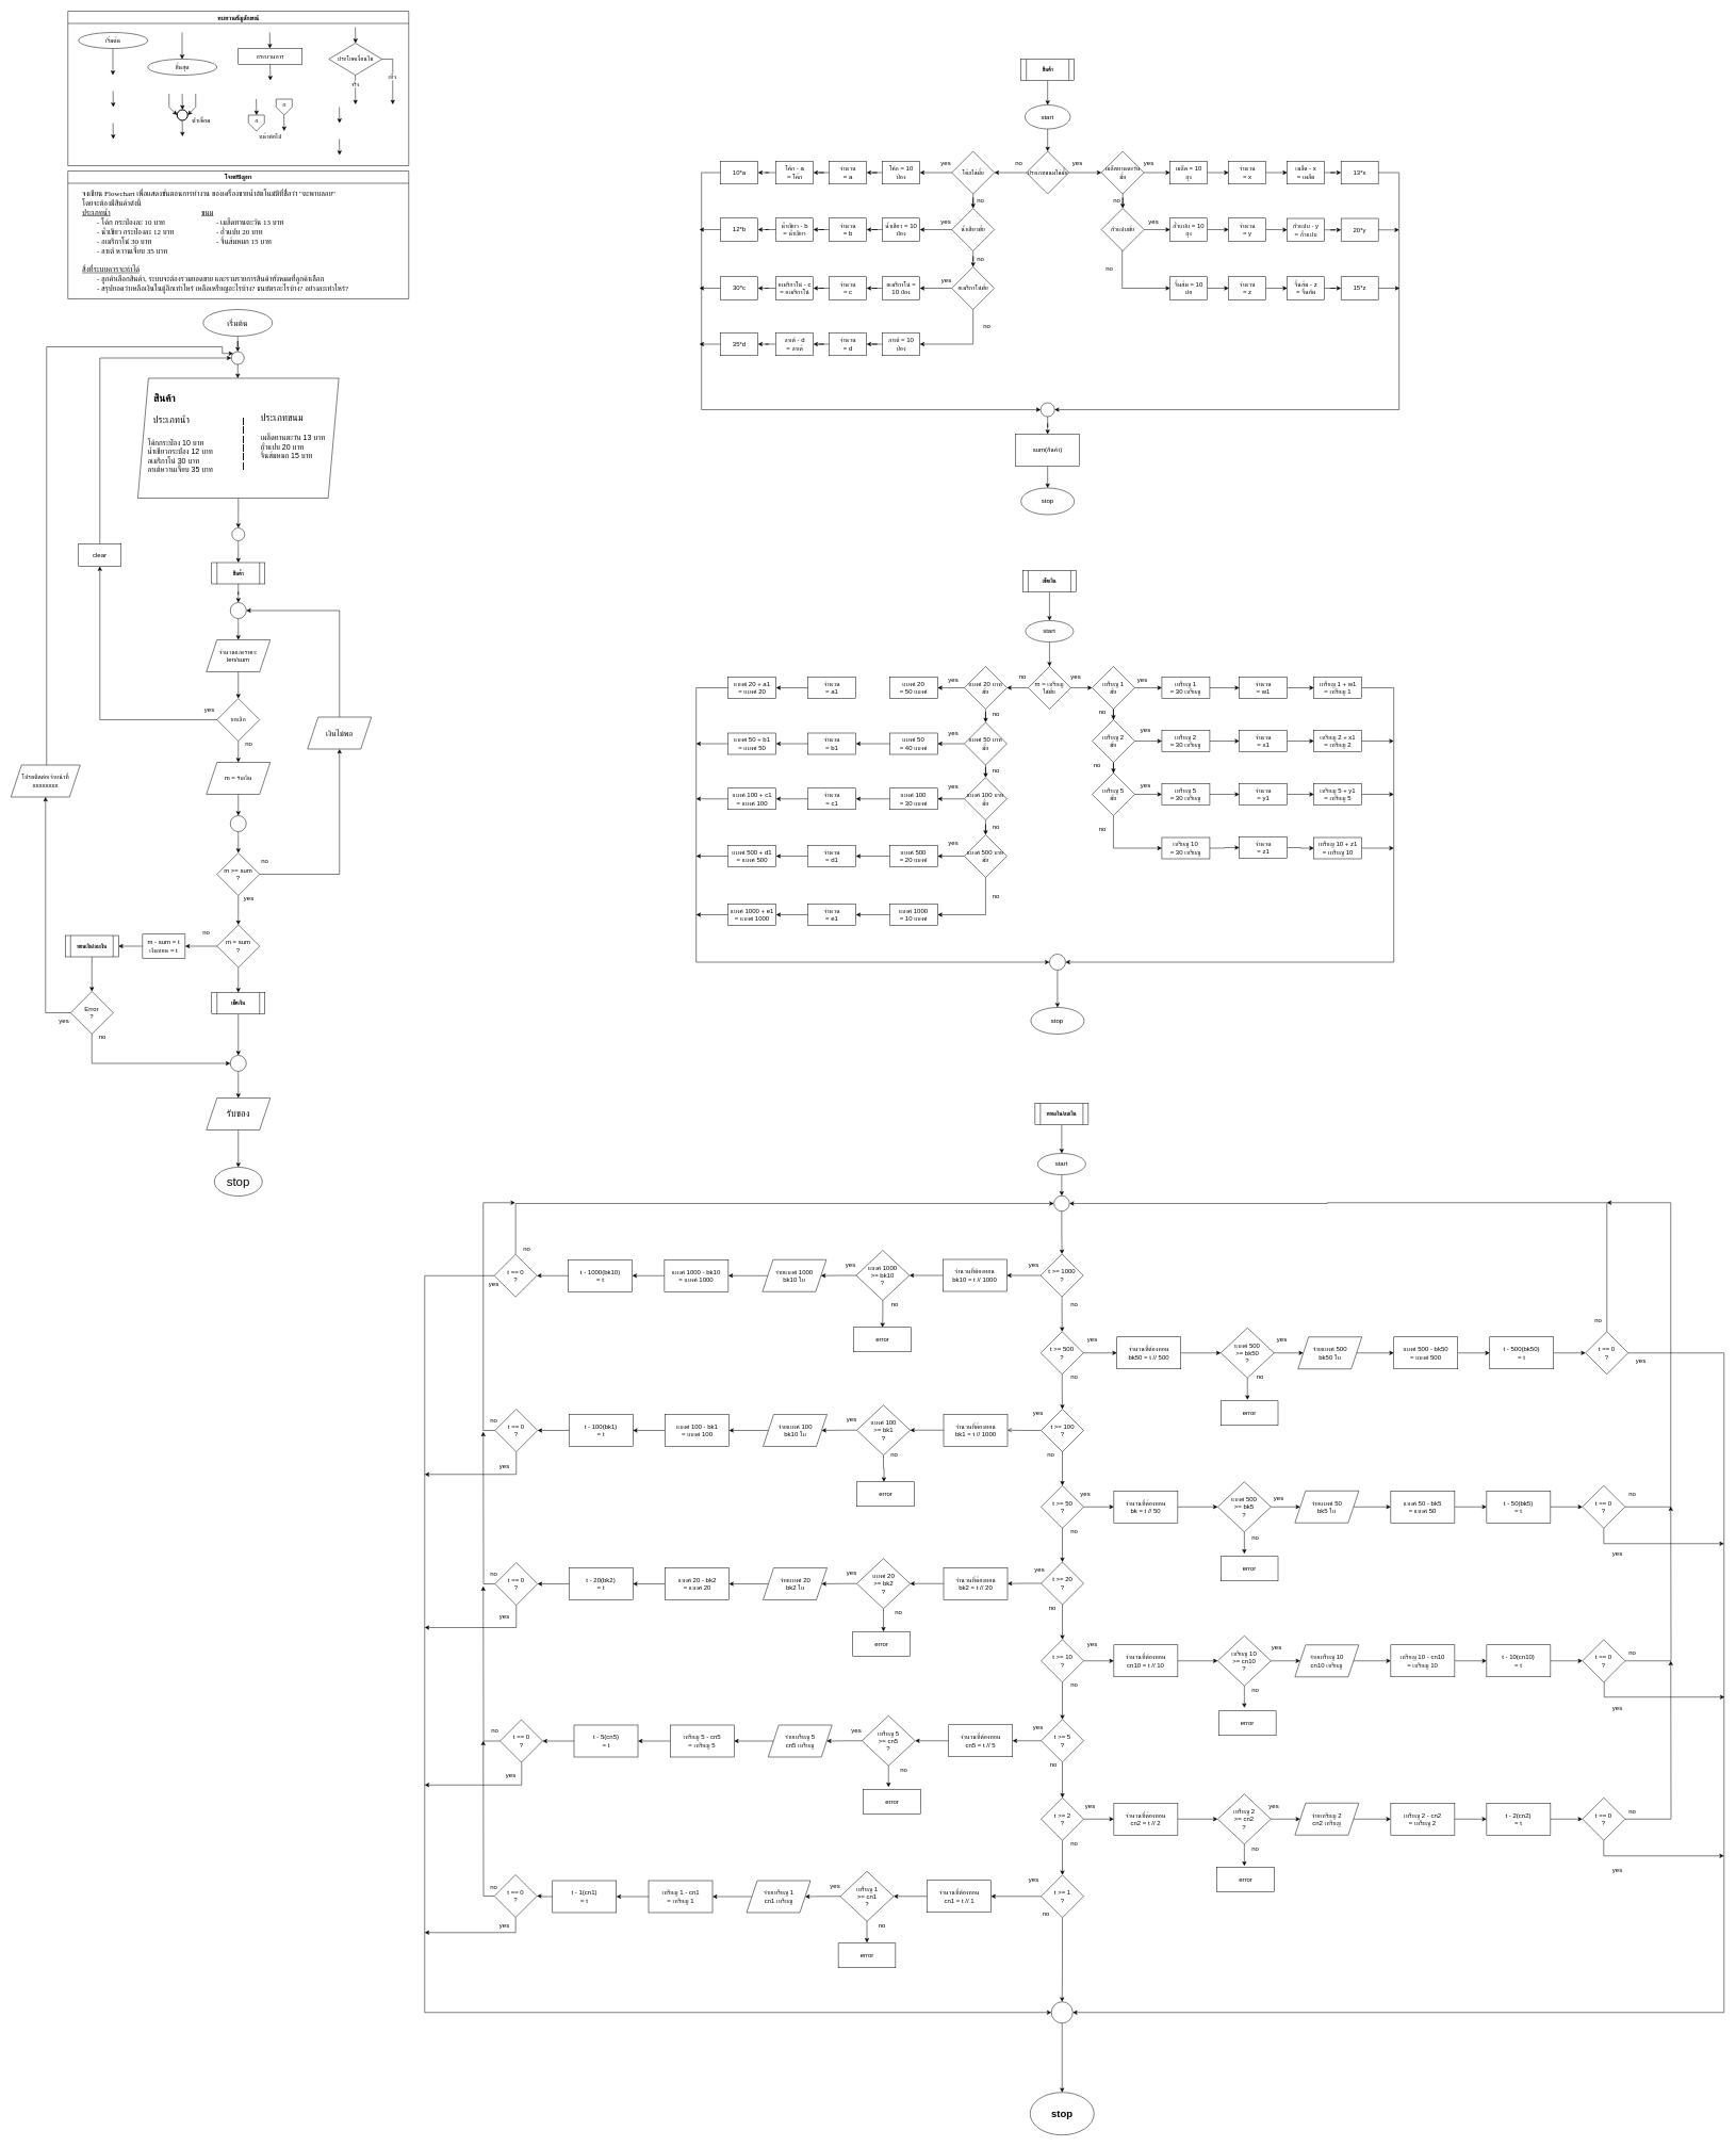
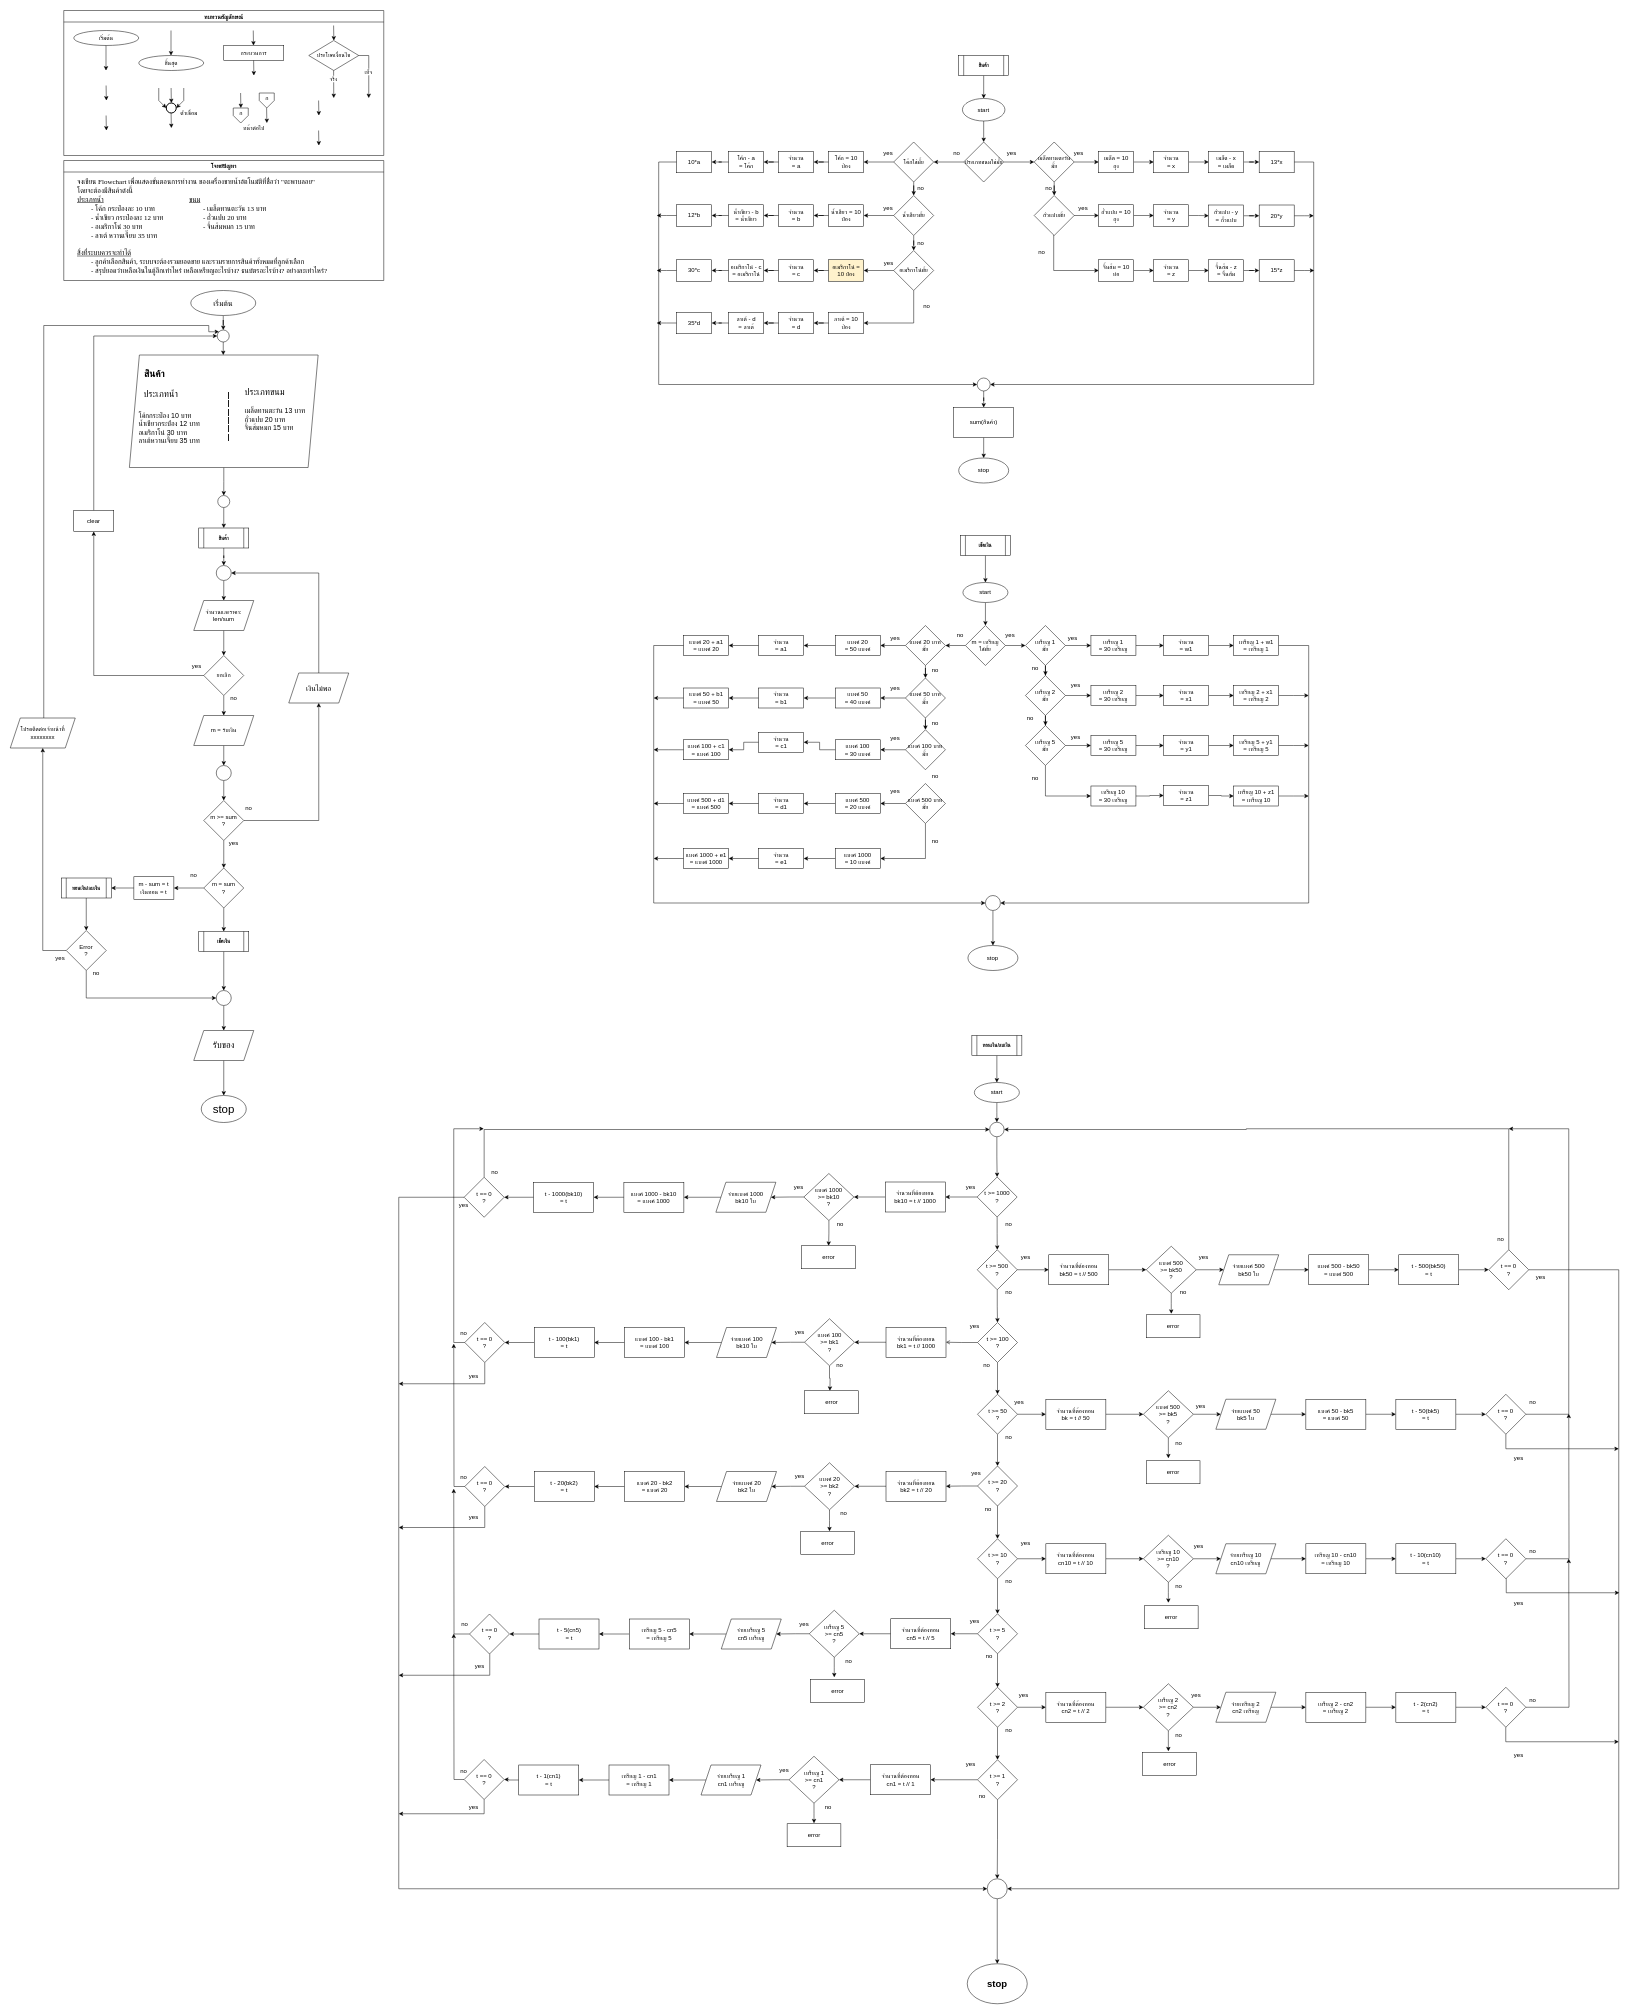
- <mxCell id="124" value="อเมริกาโน่ = 10 ป๋อง" style="rounded=0;whiteSpace=wrap;html=1;" parent="1" vertex="1"><mxGeometry x="1656.87" y="518.5" width="70" height="43" as="geometry" /></mxCell>
+ <mxCell id="124" value="อเมริกาโน่ = 10 ป๋อง" style="rounded=0;whiteSpace=wrap;html=1;fillColor=#fff2cc;" parent="1" vertex="1"><mxGeometry x="1656.87" y="518.5" width="70" height="43" as="geometry" /></mxCell>
+ <mxCell id="44" value="" style="edgeStyle=orthogonalEdgeStyle;rounded=0;orthogonalLoop=1;jettySize=auto;html=1;" parent="1" source="45" target="239" edge="1"><mxGeometry relative="1" as="geometry" /></mxCell>
- <mxCell id="245" value="จำนวน&lt;div&gt;= c1&lt;/div&gt;" style="rounded=0;whiteSpace=wrap;html=1;" parent="1" vertex="1"><mxGeometry x="1516.87" y="1478.5" width="90" height="40" as="geometry" /></mxCell>
+ <mxCell id="245" value="จำนวน&lt;div&gt;= c1&lt;/div&gt;" style="rounded=0;whiteSpace=wrap;html=1;" parent="1" vertex="1"><mxGeometry x="1516.87" y="1463.5" width="90" height="40" as="geometry" /></mxCell>
- <mxCell id="66" value="" style="edgeStyle=orthogonalEdgeStyle;rounded=0;orthogonalLoop=1;jettySize=auto;html=1;" parent="1" source="68" target="71" edge="1"><mxGeometry relative="1" as="geometry" /></mxCell>
